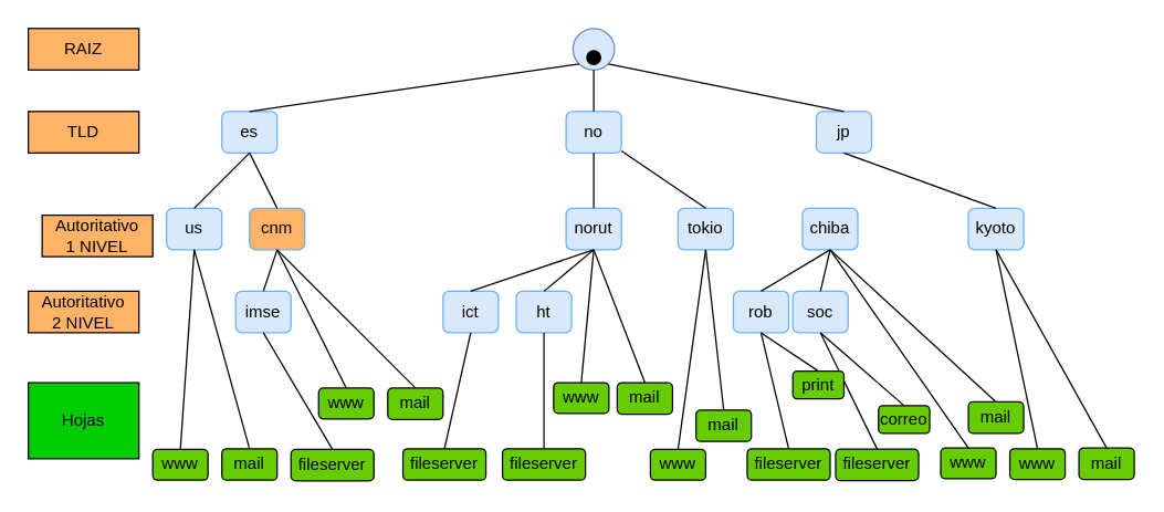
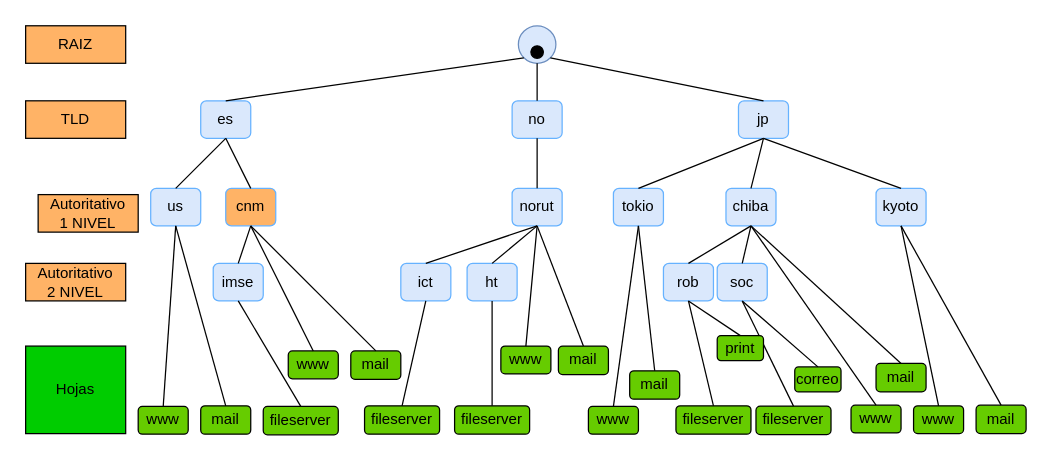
- <mxCell id="42" value="" style="endArrow=none;html=1;rounded=0;exitX=0.5;exitY=0;exitDx=0;exitDy=0;fillColor=#dae8fc;strokeColor=#000000;" parent="1" source="36" target="23" edge="1"><mxGeometry width="50" height="50" relative="1" as="geometry"><mxPoint x="470" y="250" as="sourcePoint" /><mxPoint x="520" y="200" as="targetPoint" /></mxGeometry></mxCell>
+ <mxCell id="42" value="" style="endArrow=none;html=1;rounded=0;entryX=0.5;entryY=1;entryDx=0;entryDy=0;exitX=0.5;exitY=0;exitDx=0;exitDy=0;fillColor=#dae8fc;strokeColor=#000000;" parent="1" source="36" target="35" edge="1"><mxGeometry width="50" height="50" relative="1" as="geometry"><mxPoint x="470" y="250" as="sourcePoint" /><mxPoint x="520" y="200" as="targetPoint" /></mxGeometry></mxCell>
+ <mxCell id="45" value="" style="endArrow=none;html=1;rounded=0;entryX=0.5;entryY=1;entryDx=0;entryDy=0;exitX=0.5;exitY=0;exitDx=0;exitDy=0;fillColor=#dae8fc;strokeColor=#000000;" parent="1" source="43" target="35" edge="1"><mxGeometry width="50" height="50" relative="1" as="geometry"><mxPoint x="570" y="150" as="sourcePoint" /><mxPoint x="520" y="200" as="targetPoint" /></mxGeometry></mxCell>
- <mxCell id="16" value="Hojas" style="rounded=0;whiteSpace=wrap;html=1;fillColor=#00CC00;" parent="1" vertex="1"><mxGeometry x="20" y="276.12" width="80" height="55" as="geometry" /></mxCell>
+ <mxCell id="16" value="Hojas" style="rounded=0;whiteSpace=wrap;html=1;fillColor=#00CC00;" parent="1" vertex="1"><mxGeometry x="20" y="276.12" width="80" height="70" as="geometry" /></mxCell>
